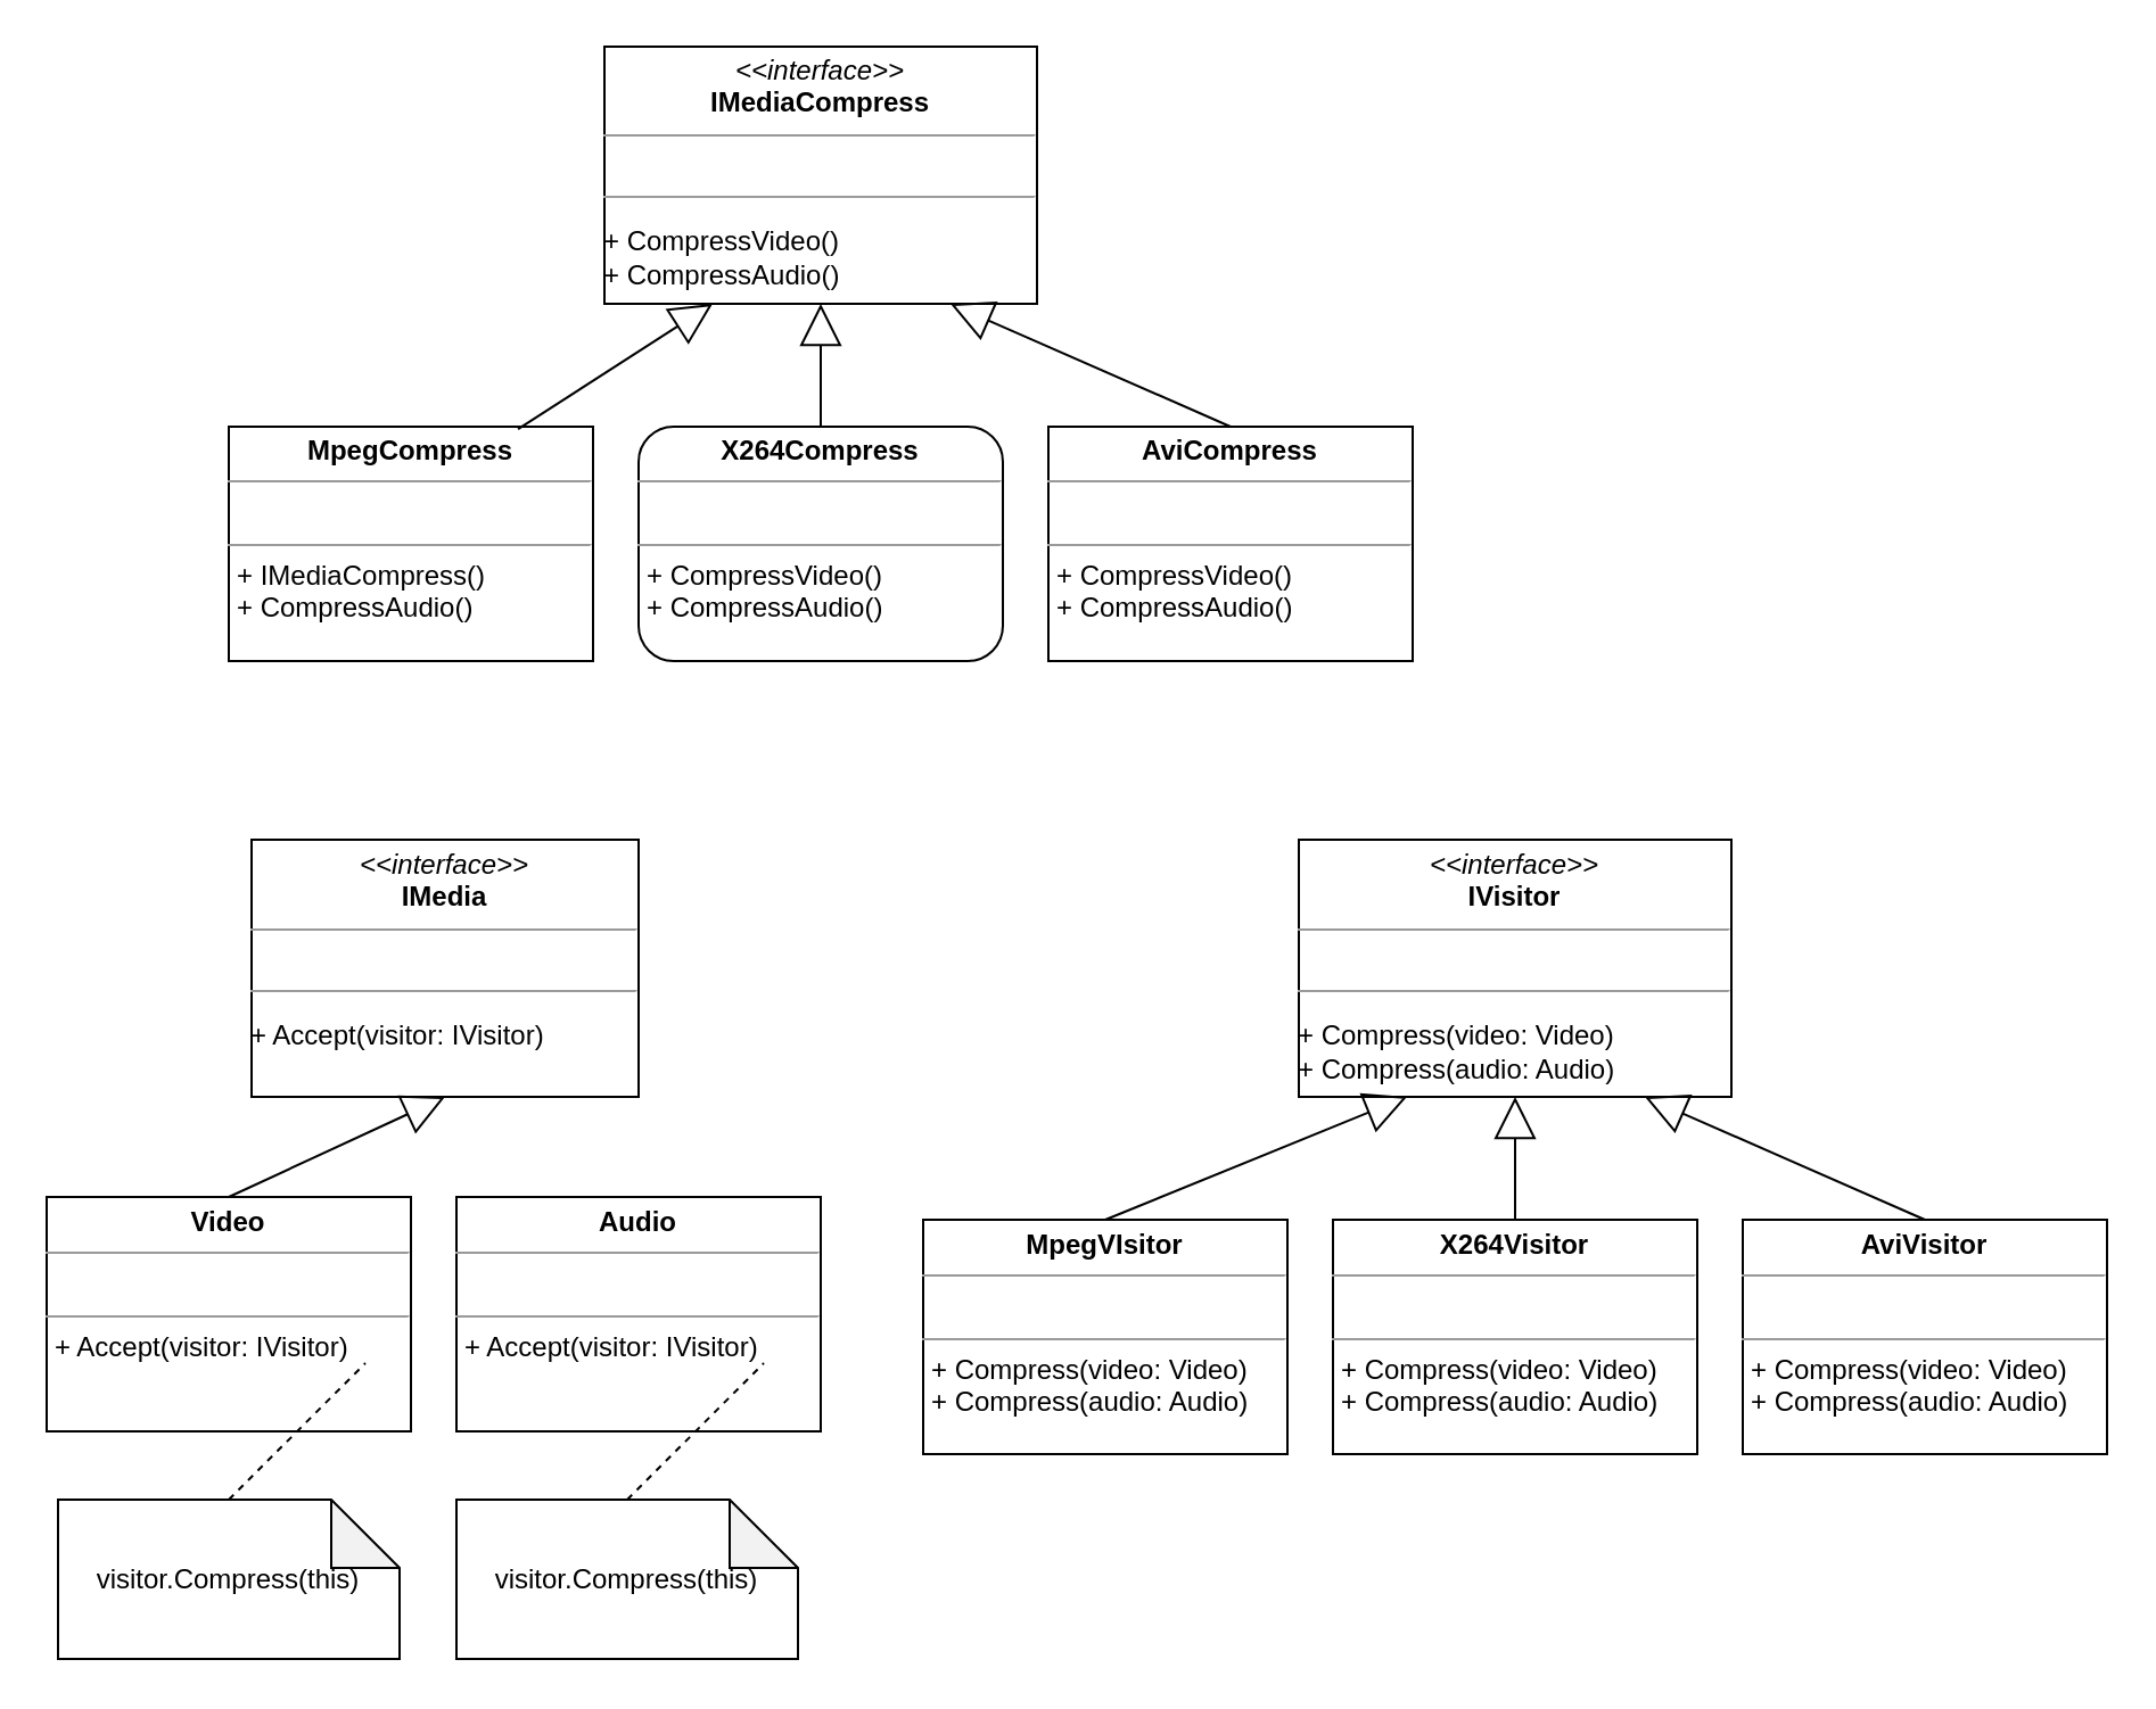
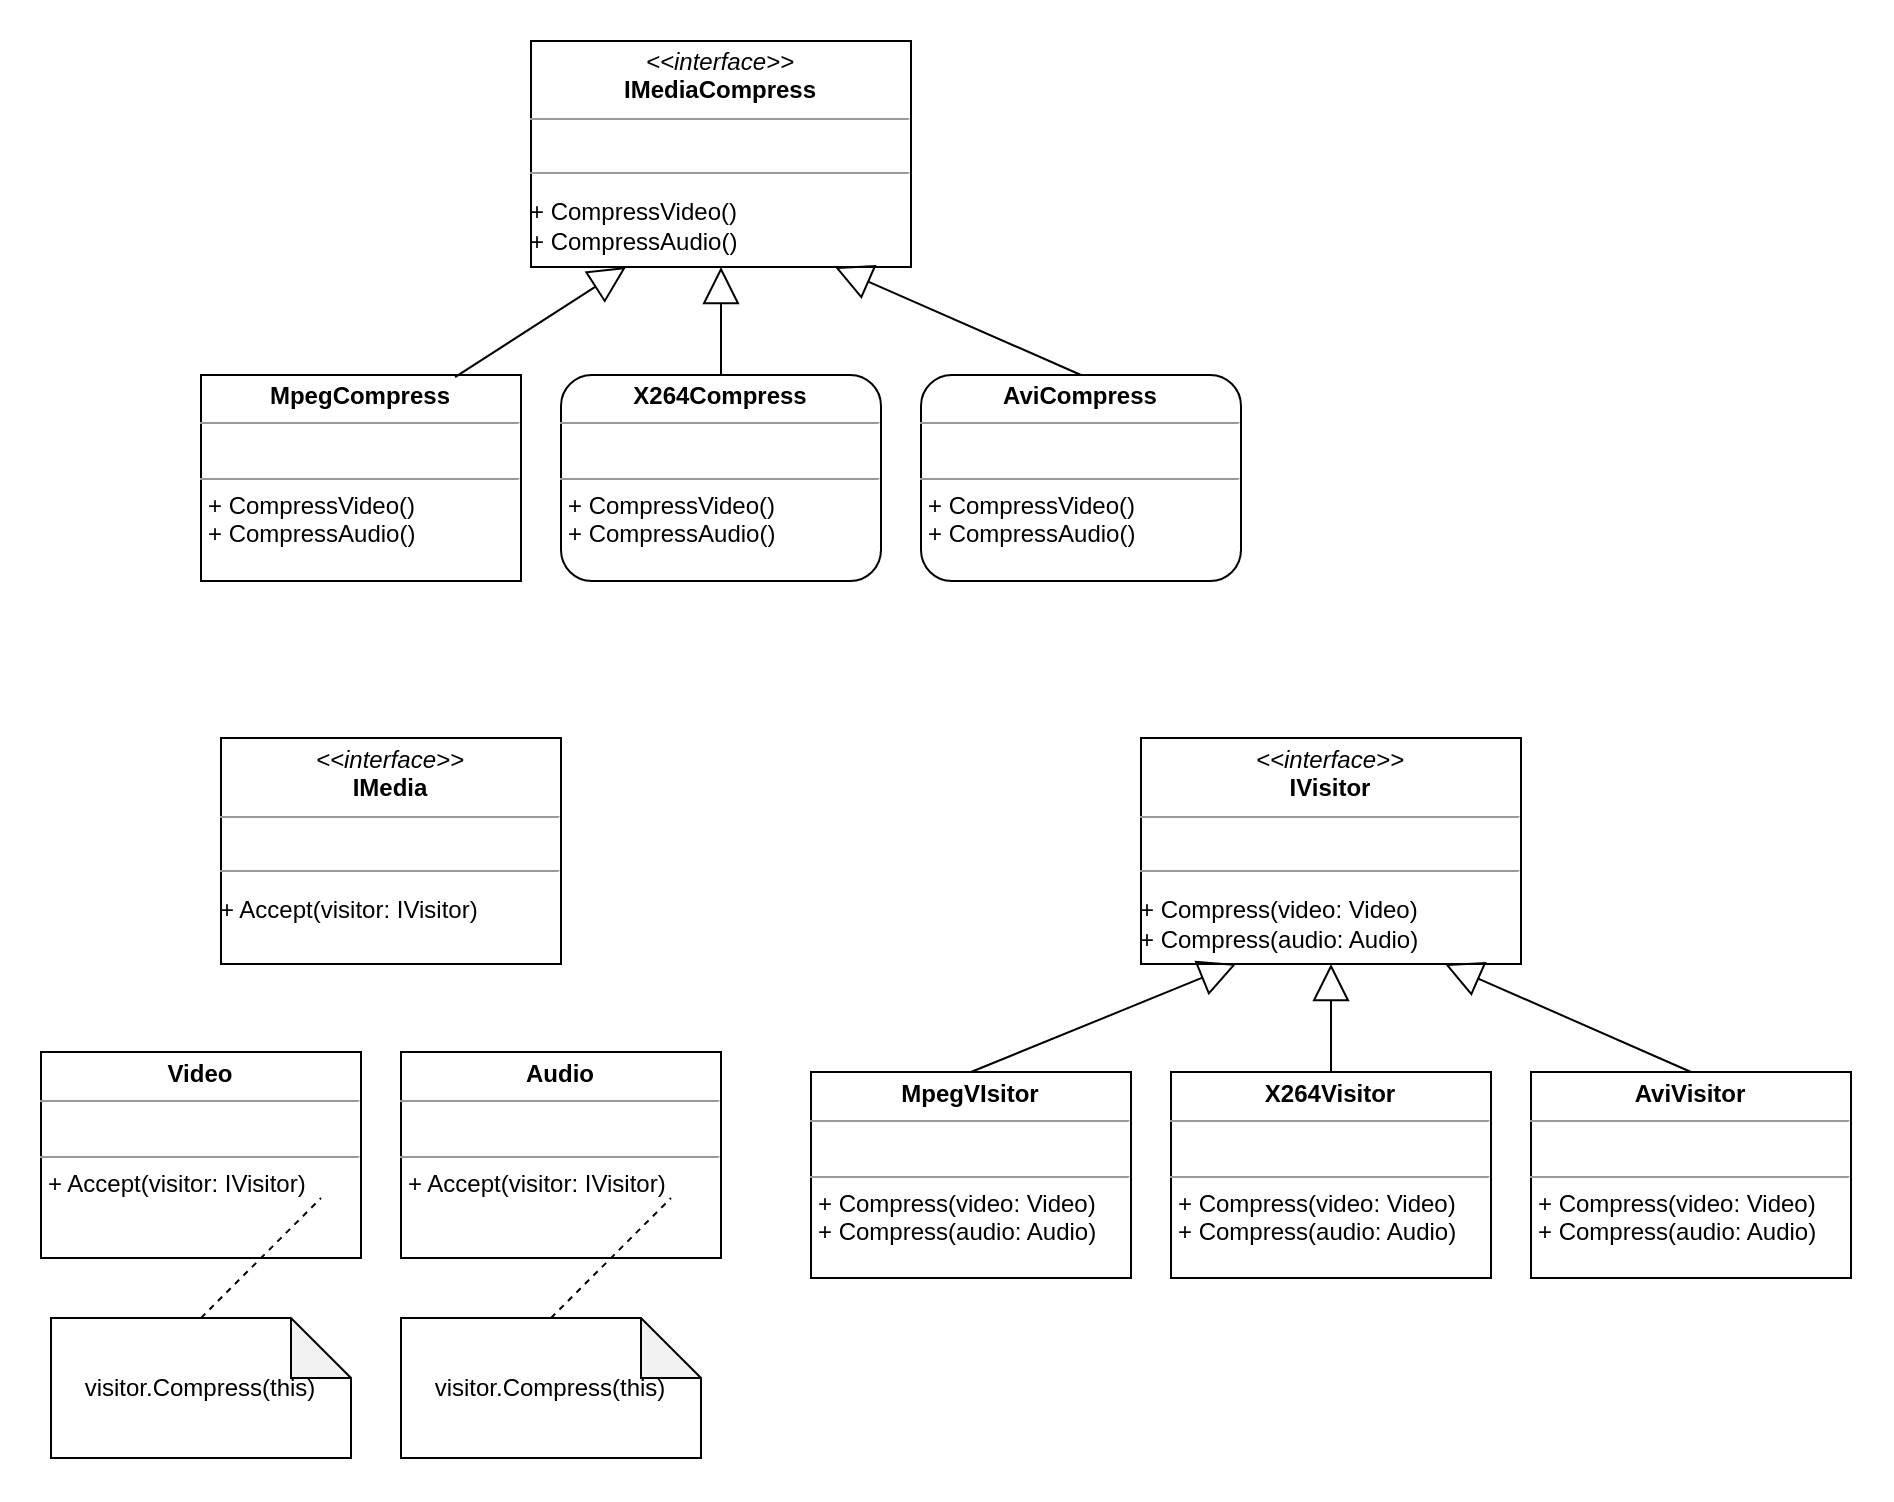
- <mxCell id="3" value="&lt;p style=&quot;margin: 0px ; margin-top: 4px ; text-align: center&quot;&gt;&lt;b&gt;MpegCompress&lt;/b&gt;&lt;/p&gt;&lt;hr size=&quot;1&quot;&gt;&lt;p style=&quot;margin: 0px ; margin-left: 4px&quot;&gt;&lt;br&gt;&lt;/p&gt;&lt;hr size=&quot;1&quot;&gt;&lt;p style=&quot;margin: 0px ; margin-left: 4px&quot;&gt;+ IMediaCompress()&lt;br&gt;+ CompressAudio()&lt;br&gt;&lt;/p&gt;" style="verticalAlign=top;align=left;overflow=fill;fontSize=12;fontFamily=Helvetica;html=1;rounded=0;shadow=0;comic=0;labelBackgroundColor=none;strokeColor=#000000;strokeWidth=1;fillColor=#ffffff;" parent="1" vertex="1"><mxGeometry x="100" y="187" width="160" height="103" as="geometry" /></mxCell>
+ <mxCell id="3" value="&lt;p style=&quot;margin: 0px ; margin-top: 4px ; text-align: center&quot;&gt;&lt;b&gt;MpegCompress&lt;/b&gt;&lt;/p&gt;&lt;hr size=&quot;1&quot;&gt;&lt;p style=&quot;margin: 0px ; margin-left: 4px&quot;&gt;&lt;br&gt;&lt;/p&gt;&lt;hr size=&quot;1&quot;&gt;&lt;p style=&quot;margin: 0px ; margin-left: 4px&quot;&gt;+ CompressVideo()&lt;br&gt;+ CompressAudio()&lt;br&gt;&lt;/p&gt;" style="verticalAlign=top;align=left;overflow=fill;fontSize=12;fontFamily=Helvetica;html=1;rounded=0;shadow=0;comic=0;labelBackgroundColor=none;strokeColor=#000000;strokeWidth=1;fillColor=#ffffff;" parent="1" vertex="1"><mxGeometry x="100" y="187" width="160" height="103" as="geometry" /></mxCell>
- <mxCell id="5" value="&lt;p style=&quot;margin: 0px ; margin-top: 4px ; text-align: center&quot;&gt;&lt;b&gt;AviCompress&lt;/b&gt;&lt;/p&gt;&lt;hr size=&quot;1&quot;&gt;&lt;p style=&quot;margin: 0px ; margin-left: 4px&quot;&gt;&amp;nbsp;&lt;/p&gt;&lt;hr size=&quot;1&quot;&gt;&lt;p style=&quot;margin: 0px ; margin-left: 4px&quot;&gt;+ CompressVideo()&lt;br&gt;+ CompressAudio()&lt;br&gt;&lt;/p&gt;" style="verticalAlign=top;align=left;overflow=fill;fontSize=12;fontFamily=Helvetica;html=1;rounded=0;shadow=0;comic=0;labelBackgroundColor=none;strokeColor=#000000;strokeWidth=1;fillColor=#ffffff;" parent="1" vertex="1"><mxGeometry x="460" y="187" width="160" height="103" as="geometry" /></mxCell>
+ <mxCell id="5" value="&lt;p style=&quot;margin: 0px ; margin-top: 4px ; text-align: center&quot;&gt;&lt;b&gt;AviCompress&lt;/b&gt;&lt;/p&gt;&lt;hr size=&quot;1&quot;&gt;&lt;p style=&quot;margin: 0px ; margin-left: 4px&quot;&gt;&amp;nbsp;&lt;/p&gt;&lt;hr size=&quot;1&quot;&gt;&lt;p style=&quot;margin: 0px ; margin-left: 4px&quot;&gt;+ CompressVideo()&lt;br&gt;+ CompressAudio()&lt;br&gt;&lt;/p&gt;" style="verticalAlign=top;align=left;overflow=fill;fontSize=12;fontFamily=Helvetica;html=1;shadow=0;comic=0;labelBackgroundColor=none;strokeColor=#000000;strokeWidth=1;fillColor=#ffffff;rounded=1;" parent="1" vertex="1"><mxGeometry x="460" y="187" width="160" height="103" as="geometry" /></mxCell>
- <mxCell id="12" value="" style="endArrow=block;endSize=16;endFill=0;html=1;exitX=0.5;exitY=0;exitDx=0;exitDy=0;entryX=0.5;entryY=1;entryDx=0;entryDy=0;" edge="1" parent="1" source="10" target="9"><mxGeometry width="160" relative="1" as="geometry"><mxPoint x="110" y="758.5" as="sourcePoint" /><mxPoint x="195" y="481.5" as="targetPoint" /><mxPoint as="offset" /></mxGeometry></mxCell>
